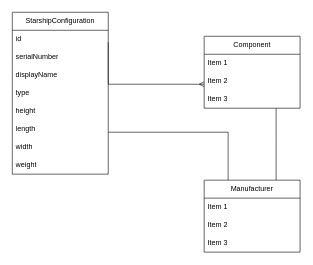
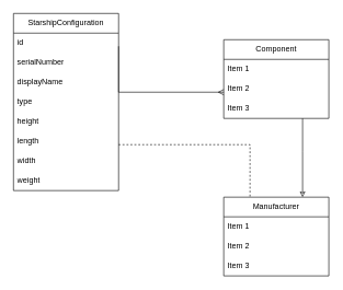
- <mxCell id="3" style="edgeStyle=orthogonalEdgeStyle;rounded=0;orthogonalLoop=1;jettySize=auto;html=1;endArrow=none;endFill=0;" edge="1" parent="1" source="4" target="18"><mxGeometry relative="1" as="geometry"><Array as="points"><mxPoint x="380" y="220" /></Array></mxGeometry></mxCell>
+ <mxCell id="3" style="edgeStyle=orthogonalEdgeStyle;rounded=0;orthogonalLoop=1;jettySize=auto;html=1;endArrow=none;endFill=0;dashed=1;" edge="1" parent="1" source="4" target="18"><mxGeometry relative="1" as="geometry"><Array as="points"><mxPoint x="380" y="220" /></Array></mxGeometry></mxCell>
- <mxCell id="13" style="edgeStyle=orthogonalEdgeStyle;rounded=0;orthogonalLoop=1;jettySize=auto;html=1;endArrow=none;endFill=0;" edge="1" parent="1" source="14" target="18"><mxGeometry relative="1" as="geometry"><Array as="points"><mxPoint x="460" y="230" /><mxPoint x="460" y="230" /></Array></mxGeometry></mxCell>
+ <mxCell id="13" style="edgeStyle=orthogonalEdgeStyle;rounded=0;orthogonalLoop=1;jettySize=auto;html=1;endArrow=classic;endFill=0;" edge="1" parent="1" source="14" target="18"><mxGeometry relative="1" as="geometry"><Array as="points"><mxPoint x="460" y="230" /><mxPoint x="460" y="230" /></Array></mxGeometry></mxCell>
